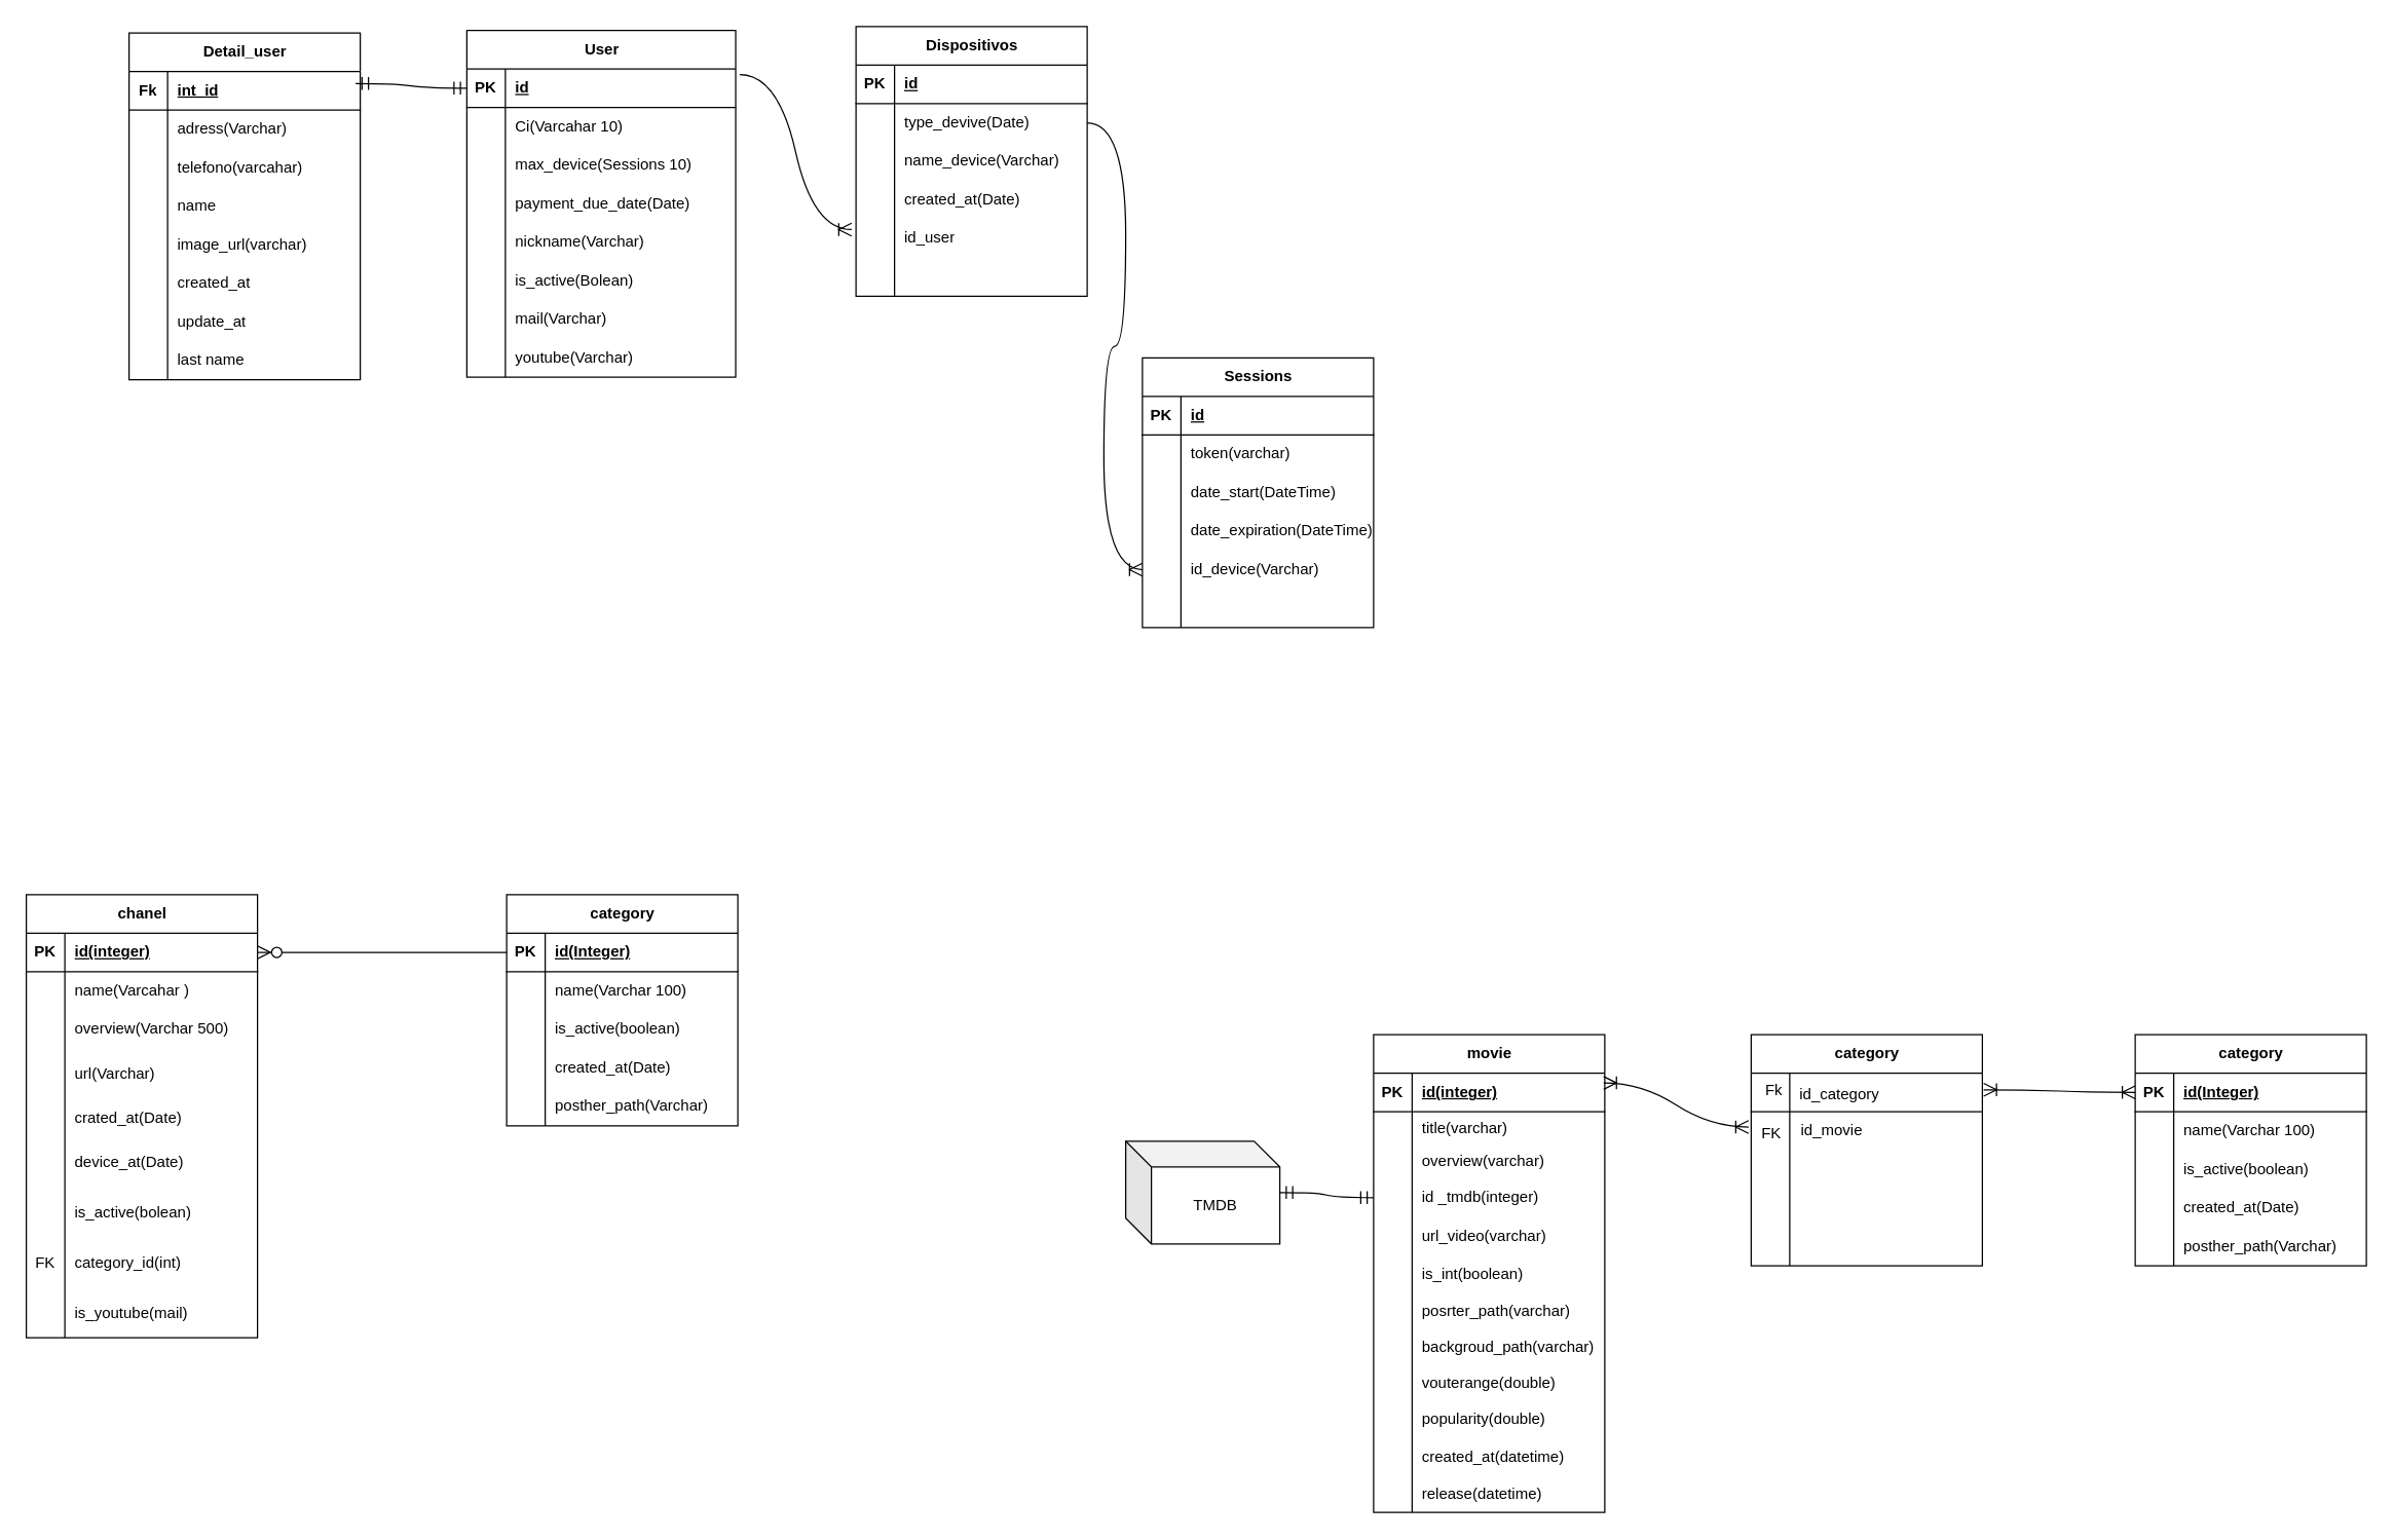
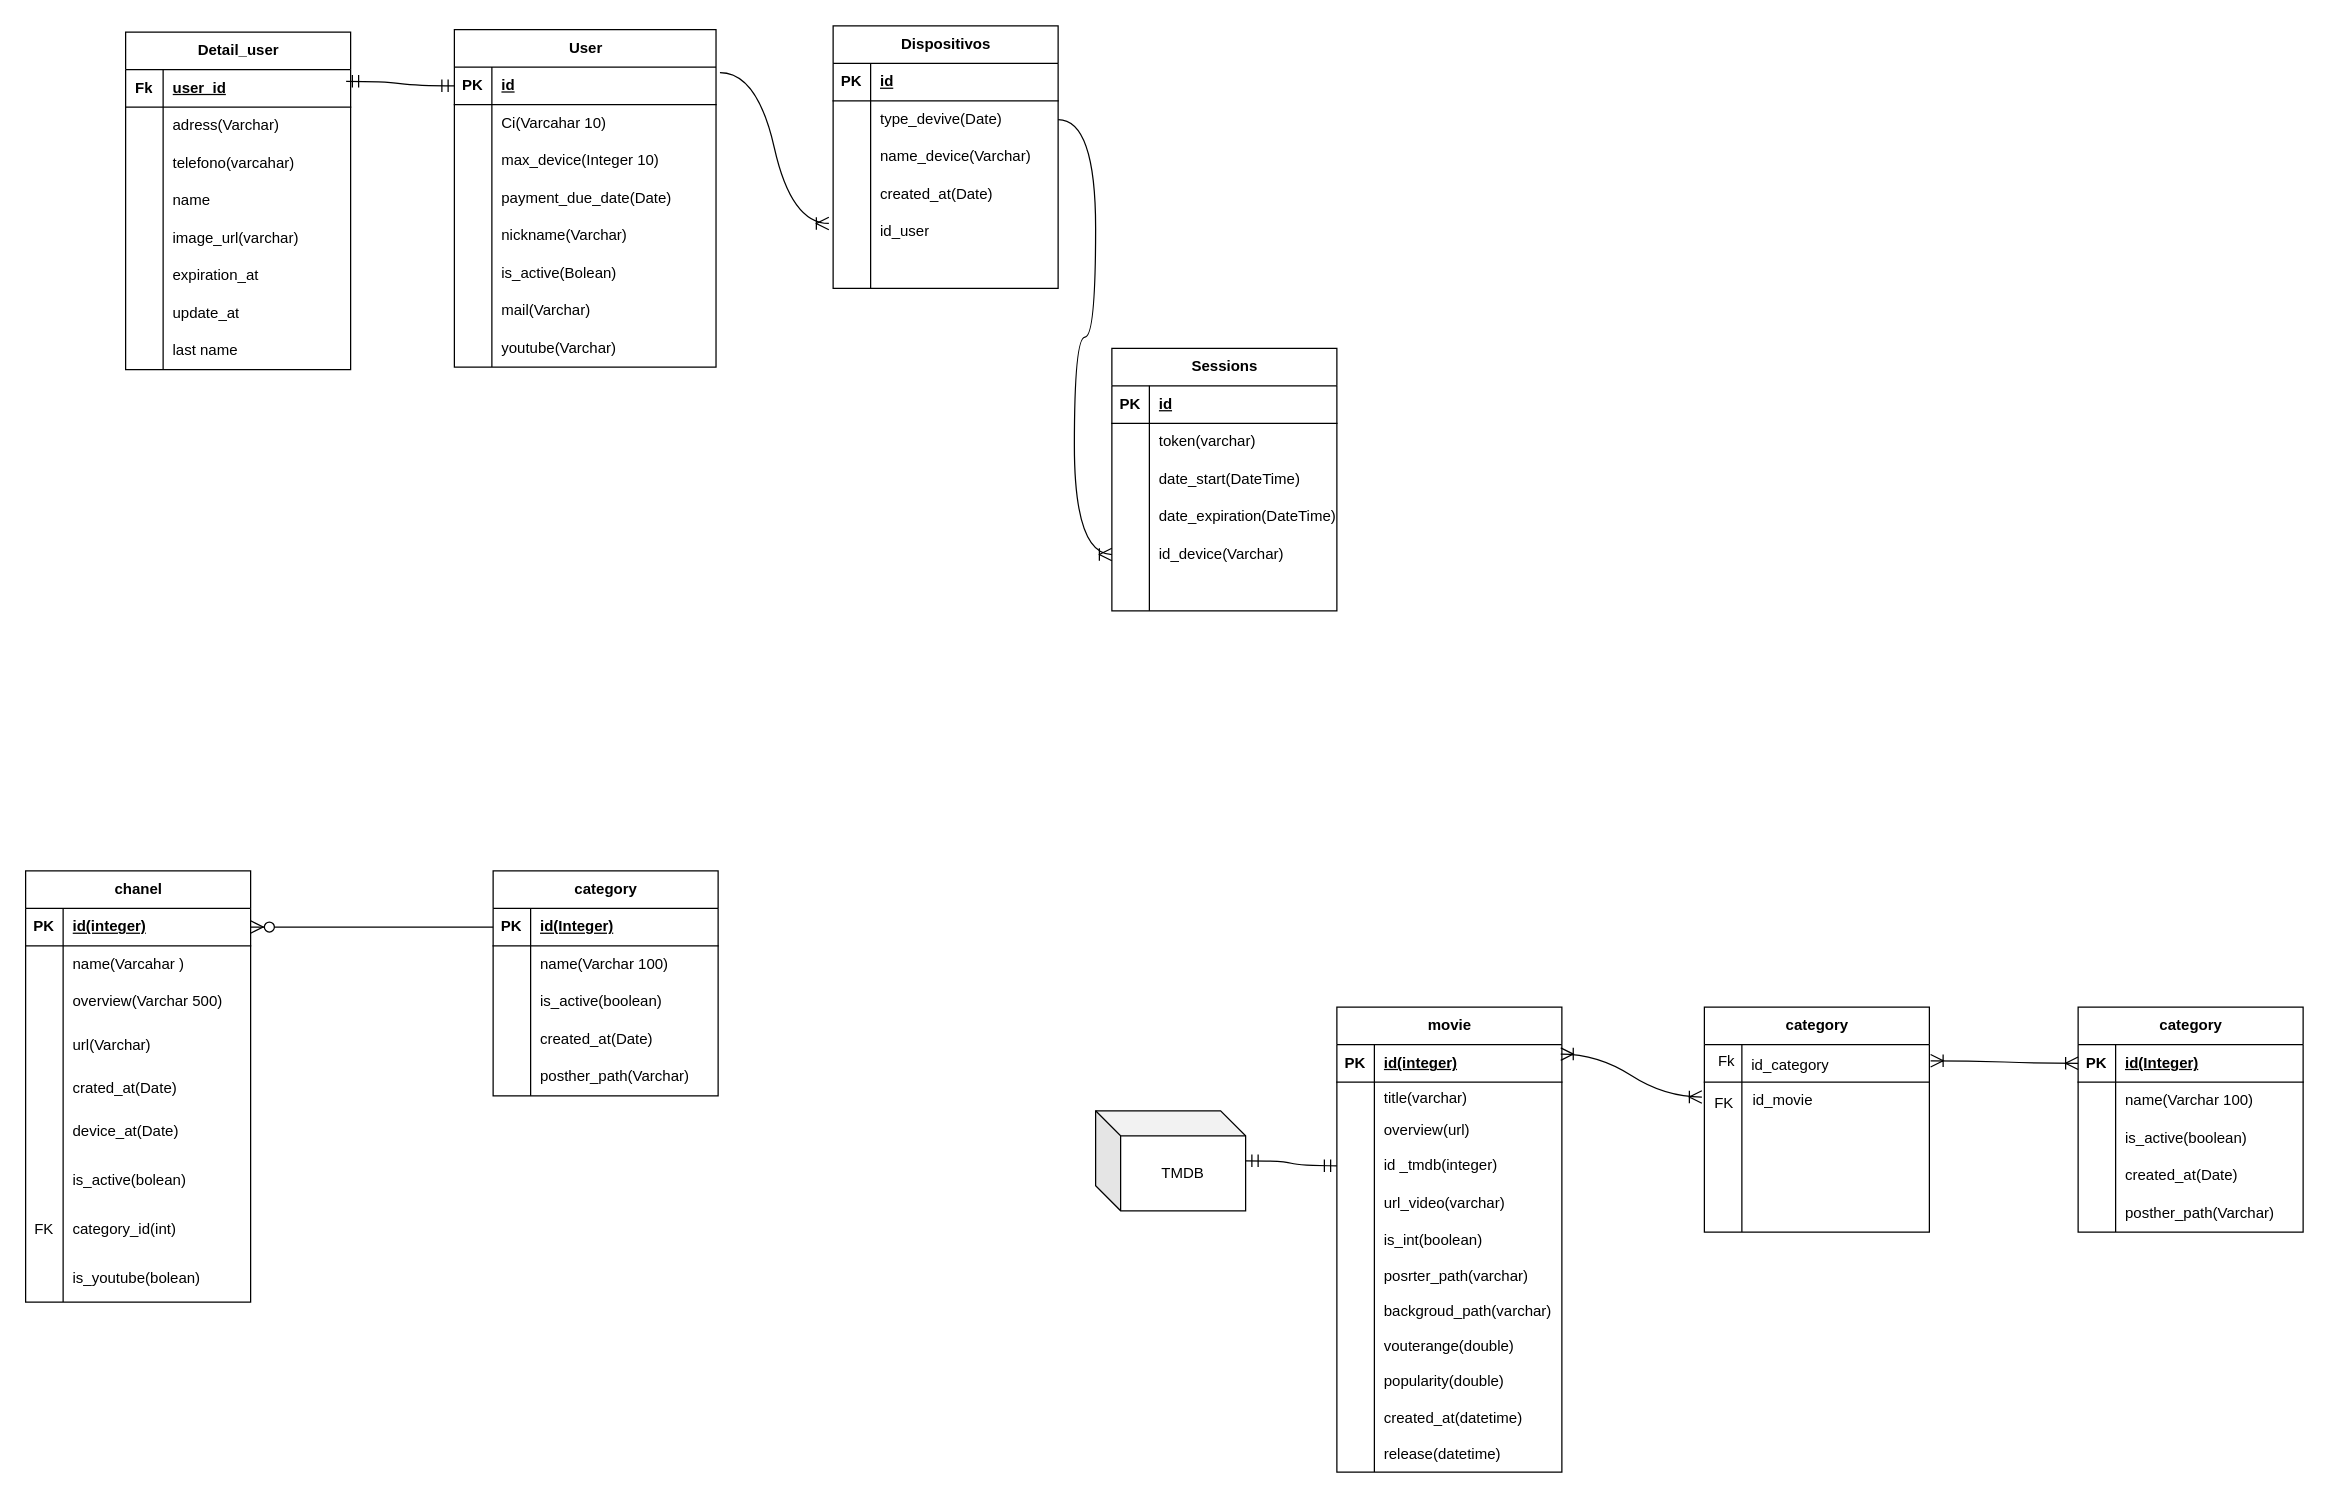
- <mxCell id="153" value="int_id" style="shape=partialRectangle;connectable=0;fillColor=none;top=0;left=0;bottom=0;right=0;align=left;spacingLeft=6;fontStyle=5;overflow=hidden;whiteSpace=wrap;html=1;" parent="151" vertex="1"><mxGeometry x="30" width="150" height="30" as="geometry"><mxRectangle width="150" height="30" as="alternateBounds" /></mxGeometry></mxCell>
+ <mxCell id="153" value="user_id" style="shape=partialRectangle;connectable=0;fillColor=none;top=0;left=0;bottom=0;right=0;align=left;spacingLeft=6;fontStyle=5;overflow=hidden;whiteSpace=wrap;html=1;" parent="151" vertex="1"><mxGeometry x="30" width="150" height="30" as="geometry"><mxRectangle width="150" height="30" as="alternateBounds" /></mxGeometry></mxCell>
- <mxCell id="134" value="max_device(Sessions 10)" style="shape=partialRectangle;connectable=0;fillColor=none;top=0;left=0;bottom=0;right=0;align=left;spacingLeft=6;overflow=hidden;whiteSpace=wrap;html=1;" parent="132" vertex="1"><mxGeometry x="30" width="179.323" height="30" as="geometry"><mxRectangle width="179.323" height="30" as="alternateBounds" /></mxGeometry></mxCell>
+ <mxCell id="134" value="max_device(Integer 10)" style="shape=partialRectangle;connectable=0;fillColor=none;top=0;left=0;bottom=0;right=0;align=left;spacingLeft=6;overflow=hidden;whiteSpace=wrap;html=1;" parent="132" vertex="1"><mxGeometry x="30" width="179.323" height="30" as="geometry"><mxRectangle width="179.323" height="30" as="alternateBounds" /></mxGeometry></mxCell>
- <mxCell id="168" value="created_at" style="shape=partialRectangle;connectable=0;fillColor=none;top=0;left=0;bottom=0;right=0;align=left;spacingLeft=6;overflow=hidden;whiteSpace=wrap;html=1;" parent="166" vertex="1"><mxGeometry x="30" width="150" height="30" as="geometry"><mxRectangle width="150" height="30" as="alternateBounds" /></mxGeometry></mxCell>
+ <mxCell id="168" value="expiration_at" style="shape=partialRectangle;connectable=0;fillColor=none;top=0;left=0;bottom=0;right=0;align=left;spacingLeft=6;overflow=hidden;whiteSpace=wrap;html=1;" parent="166" vertex="1"><mxGeometry x="30" width="150" height="30" as="geometry"><mxRectangle width="150" height="30" as="alternateBounds" /></mxGeometry></mxCell>
- <mxCell id="11" value="overview(varchar)" style="shape=partialRectangle;connectable=0;fillColor=none;top=0;left=0;bottom=0;right=0;align=left;spacingLeft=6;overflow=hidden;whiteSpace=wrap;html=1;" parent="9" vertex="1"><mxGeometry x="30" width="150" height="26" as="geometry"><mxRectangle width="150" height="26" as="alternateBounds" /></mxGeometry></mxCell>
+ <mxCell id="11" value="overview(url)" style="shape=partialRectangle;connectable=0;fillColor=none;top=0;left=0;bottom=0;right=0;align=left;spacingLeft=6;overflow=hidden;whiteSpace=wrap;html=1;" parent="9" vertex="1"><mxGeometry x="30" width="150" height="26" as="geometry"><mxRectangle width="150" height="26" as="alternateBounds" /></mxGeometry></mxCell>
- <mxCell id="105" value="is_youtube(mail)" style="shape=partialRectangle;connectable=0;fillColor=none;top=0;left=0;bottom=0;right=0;align=left;spacingLeft=6;overflow=hidden;whiteSpace=wrap;html=1;" parent="103" vertex="1"><mxGeometry x="30" width="150" height="39" as="geometry"><mxRectangle width="150" height="39" as="alternateBounds" /></mxGeometry></mxCell>
+ <mxCell id="105" value="is_youtube(bolean)" style="shape=partialRectangle;connectable=0;fillColor=none;top=0;left=0;bottom=0;right=0;align=left;spacingLeft=6;overflow=hidden;whiteSpace=wrap;html=1;" parent="103" vertex="1"><mxGeometry x="30" width="150" height="39" as="geometry"><mxRectangle width="150" height="39" as="alternateBounds" /></mxGeometry></mxCell>
